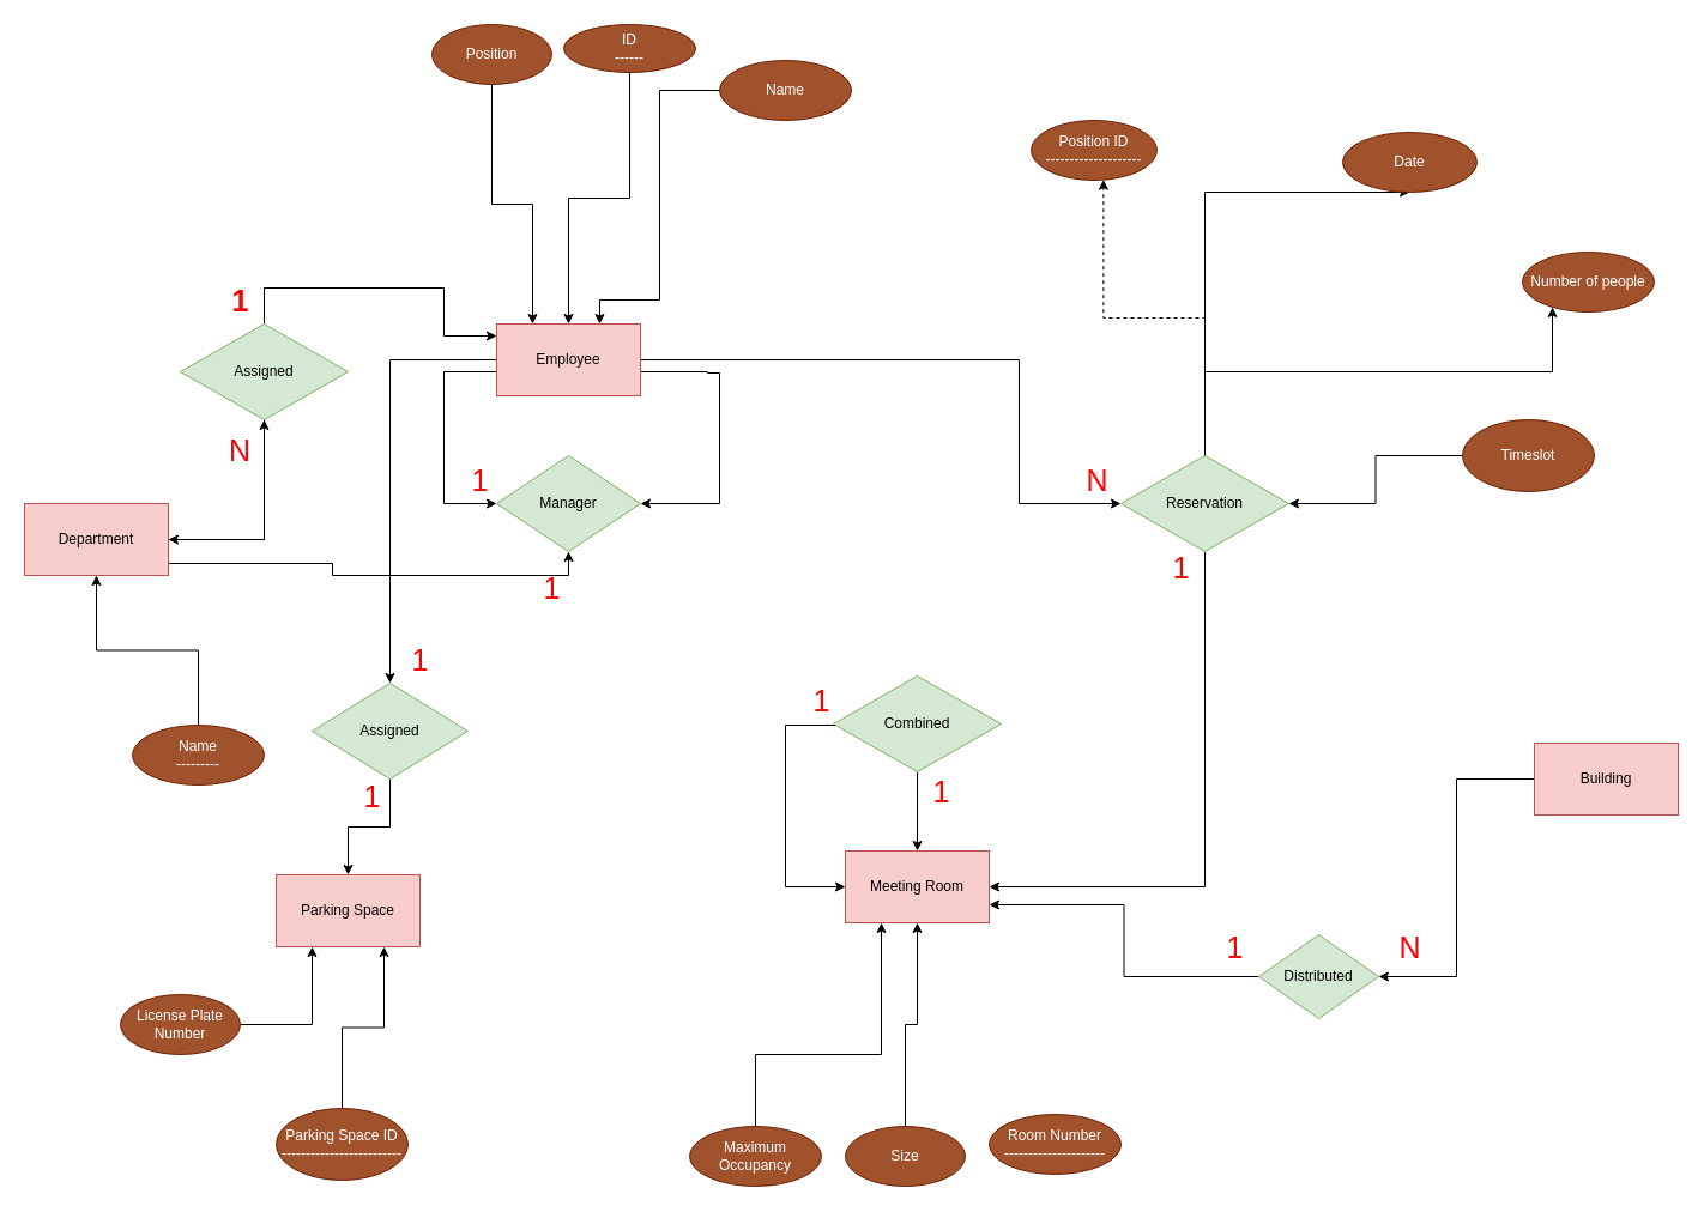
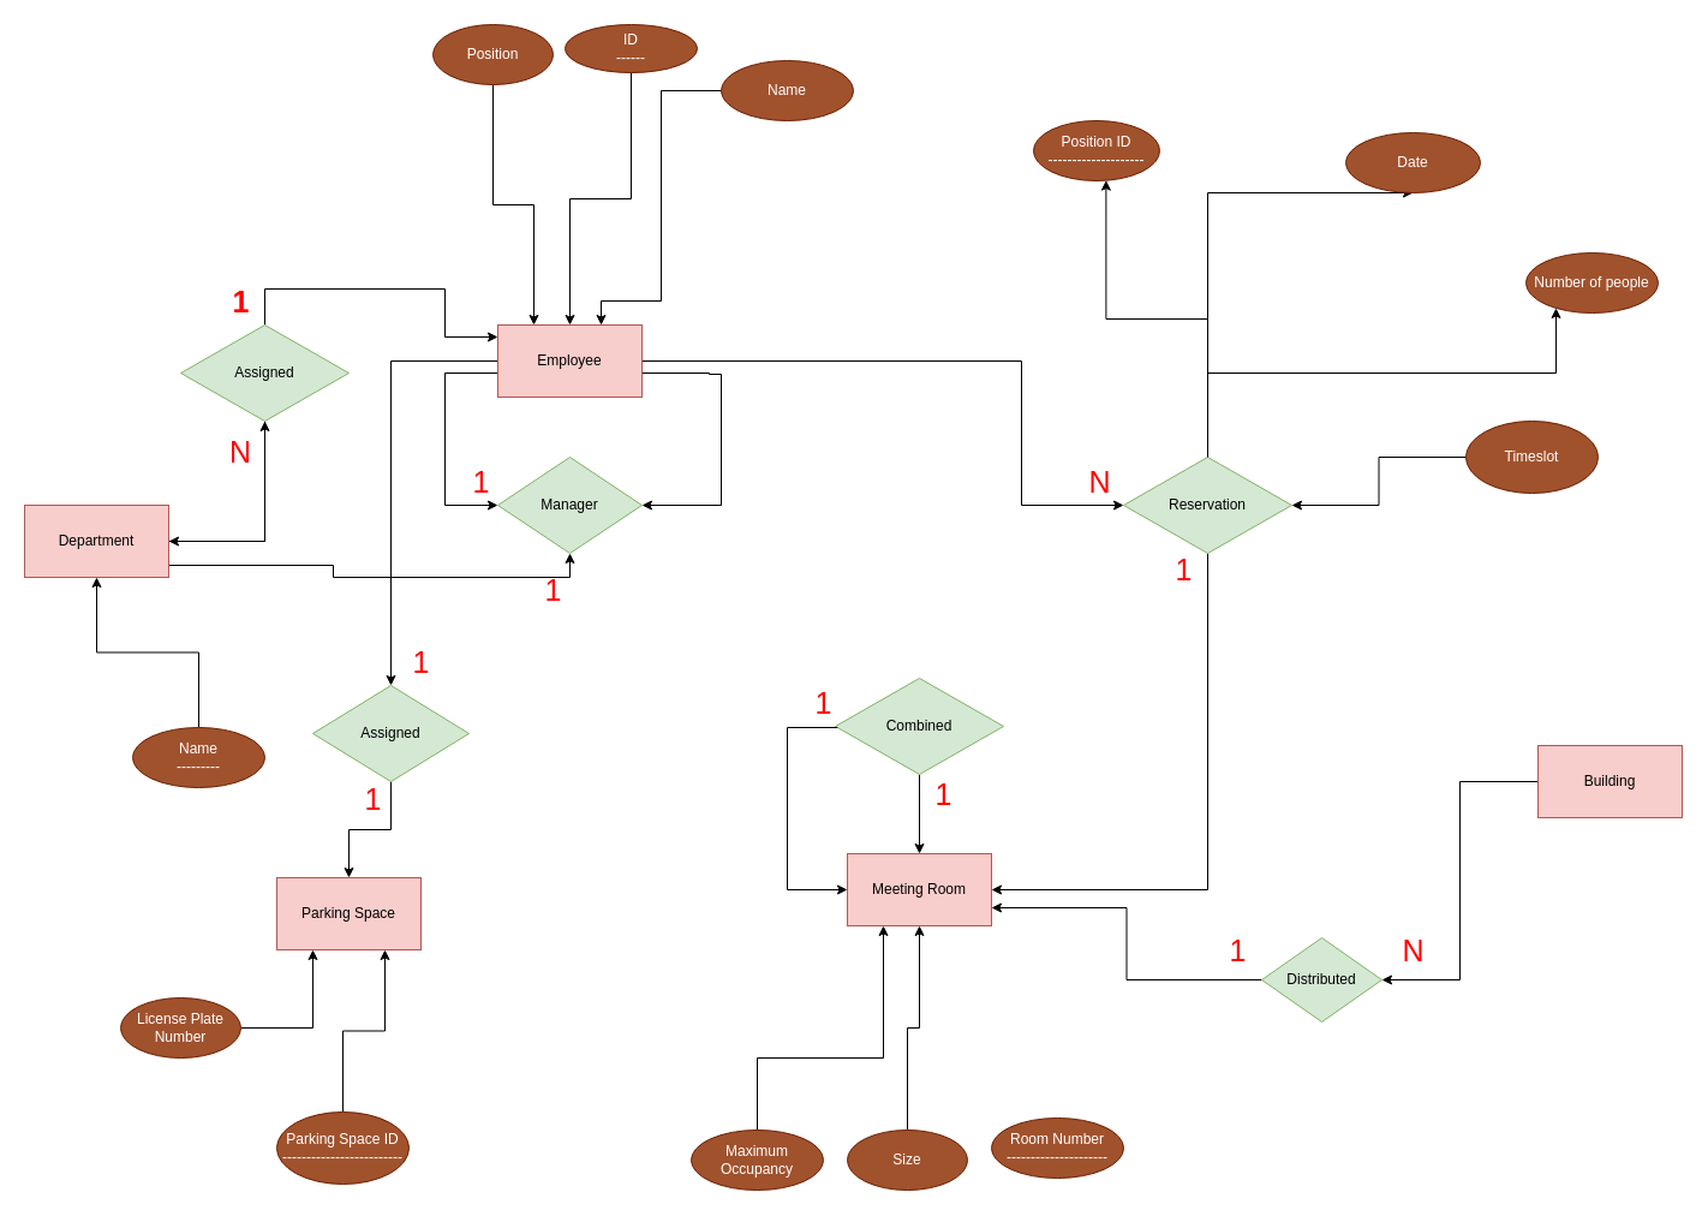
- <mxCell id="40" style="edgeStyle=orthogonalEdgeStyle;rounded=0;orthogonalLoop=1;jettySize=auto;html=1;entryX=0.575;entryY=0.992;entryDx=0;entryDy=0;entryPerimeter=0;dashed=1;" parent="1" source="36" target="37" edge="1"><mxGeometry relative="1" as="geometry" /></mxCell>
+ <mxCell id="40" style="edgeStyle=orthogonalEdgeStyle;rounded=0;orthogonalLoop=1;jettySize=auto;html=1;entryX=0.575;entryY=0.992;entryDx=0;entryDy=0;entryPerimeter=0;" parent="1" source="36" target="37" edge="1"><mxGeometry relative="1" as="geometry" /></mxCell>
